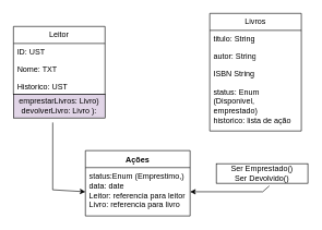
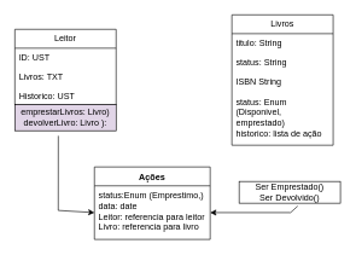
- <mxCell id="4" value="autor: String" style="text;strokeColor=none;fillColor=none;align=left;verticalAlign=top;spacingLeft=4;spacingRight=4;overflow=hidden;rotatable=0;points=[[0,0.5],[1,0.5]];portConstraint=eastwest;whiteSpace=wrap;html=1;" vertex="1" parent="2"><mxGeometry y="52" width="140" height="26" as="geometry" /></mxCell>
+ <mxCell id="4" value="status: String" style="text;strokeColor=none;fillColor=none;align=left;verticalAlign=top;spacingLeft=4;spacingRight=4;overflow=hidden;rotatable=0;points=[[0,0.5],[1,0.5]];portConstraint=eastwest;whiteSpace=wrap;html=1;" vertex="1" parent="2"><mxGeometry y="52" width="140" height="26" as="geometry" /></mxCell>
- <mxCell id="8" value="Nome: TXT" style="text;strokeColor=none;fillColor=none;align=left;verticalAlign=top;spacingLeft=4;spacingRight=4;overflow=hidden;rotatable=0;points=[[0,0.5],[1,0.5]];portConstraint=eastwest;whiteSpace=wrap;html=1;" vertex="1" parent="6"><mxGeometry y="52" width="140" height="26" as="geometry" /></mxCell>
+ <mxCell id="8" value="Livros: TXT" style="text;strokeColor=none;fillColor=none;align=left;verticalAlign=top;spacingLeft=4;spacingRight=4;overflow=hidden;rotatable=0;points=[[0,0.5],[1,0.5]];portConstraint=eastwest;whiteSpace=wrap;html=1;" vertex="1" parent="6"><mxGeometry y="52" width="140" height="26" as="geometry" /></mxCell>
